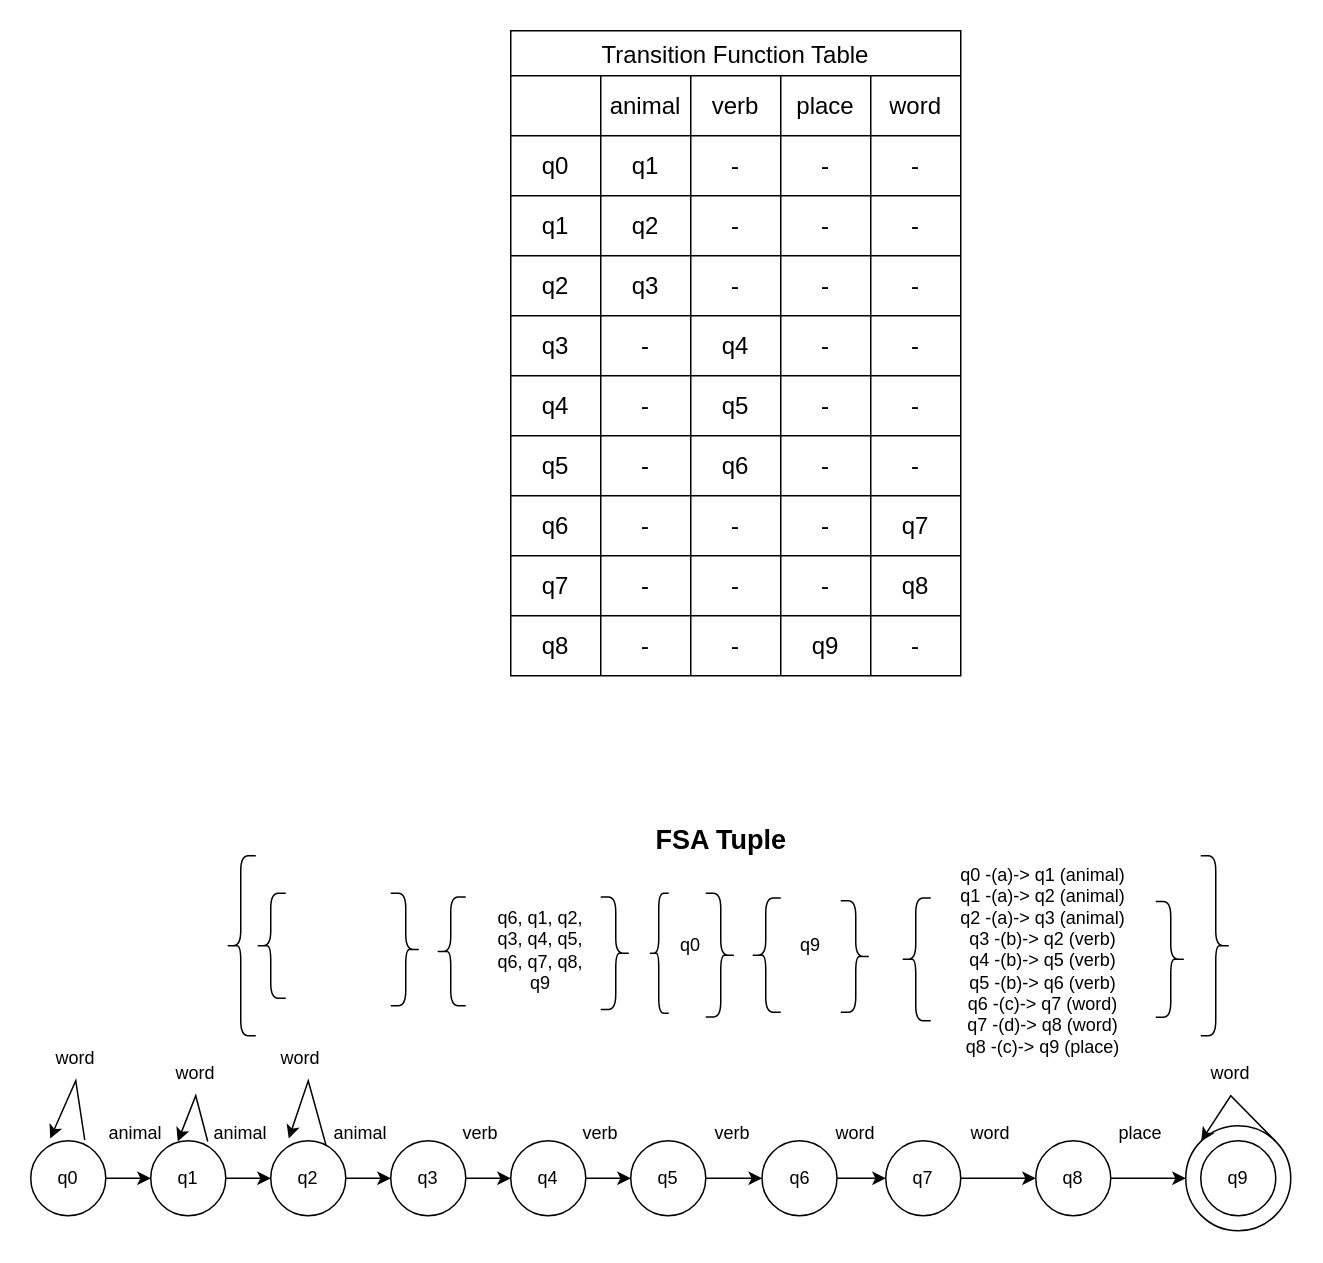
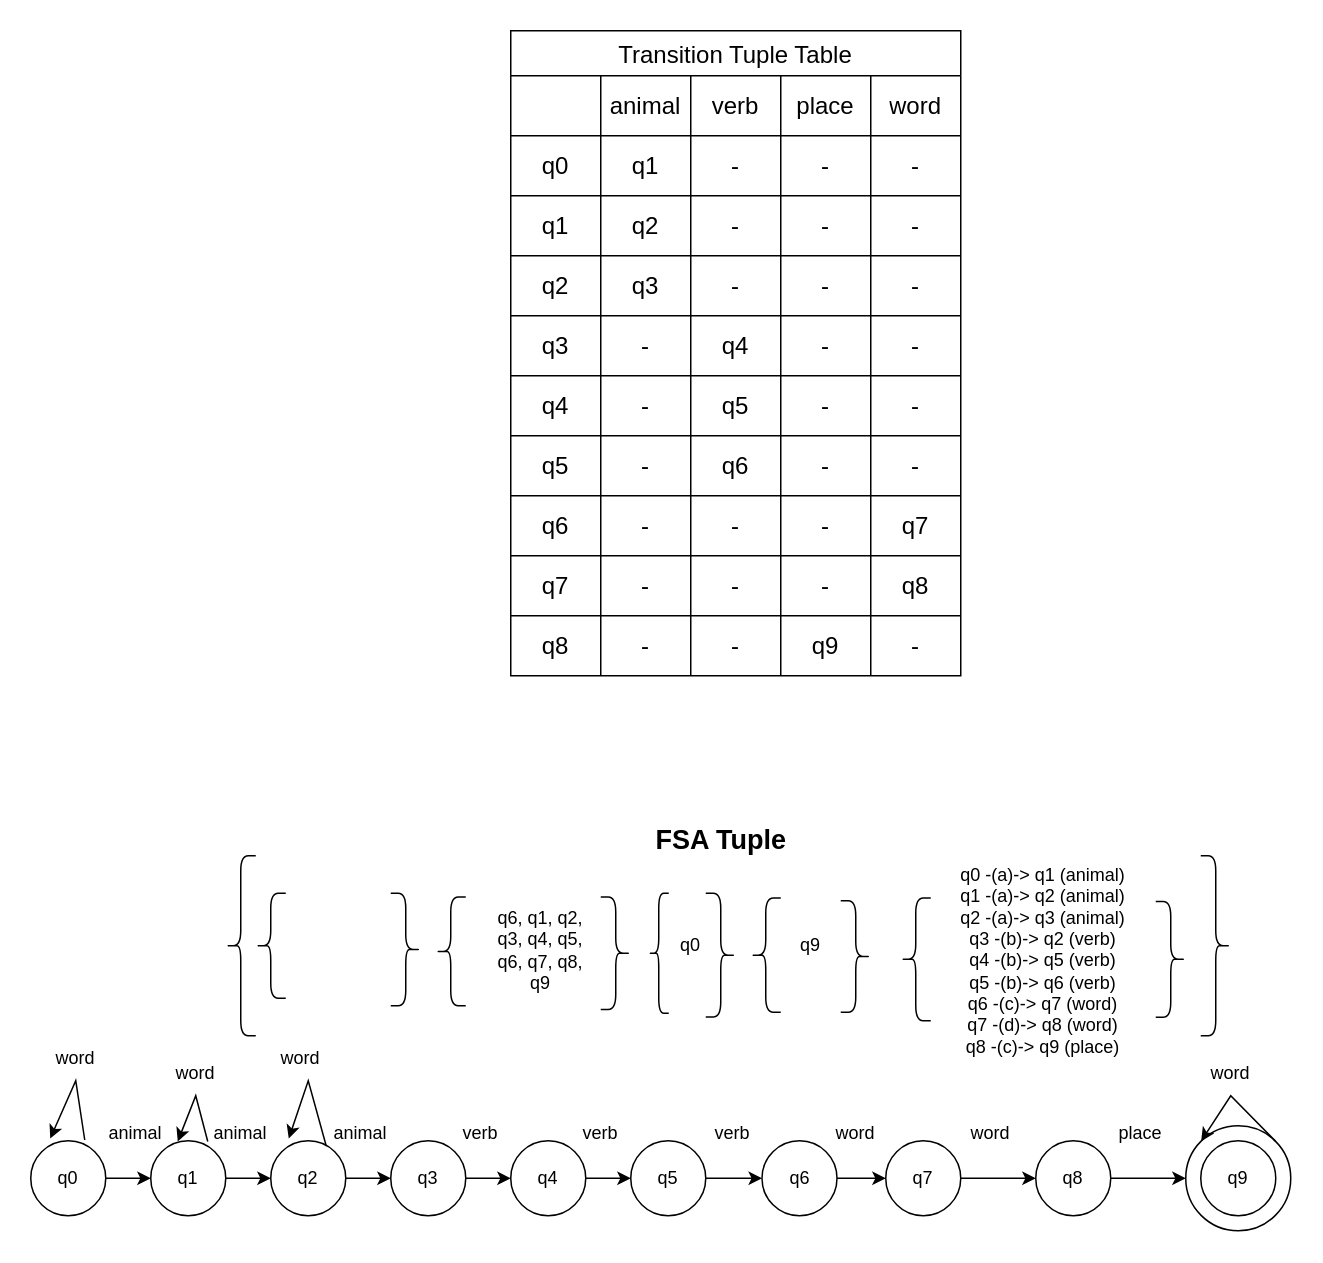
- <mxCell id="2" value="Transition Function Table" style="shape=table;startSize=30;container=1;collapsible=0;childLayout=tableLayout;strokeColor=default;fontSize=16;" vertex="1" parent="1"><mxGeometry x="340" y="20" width="300" height="430" as="geometry" /></mxCell>
+ <mxCell id="2" value="Transition Tuple Table" style="shape=table;startSize=30;container=1;collapsible=0;childLayout=tableLayout;strokeColor=default;fontSize=16;" vertex="1" parent="1"><mxGeometry x="340" y="20" width="300" height="430" as="geometry" /></mxCell>
